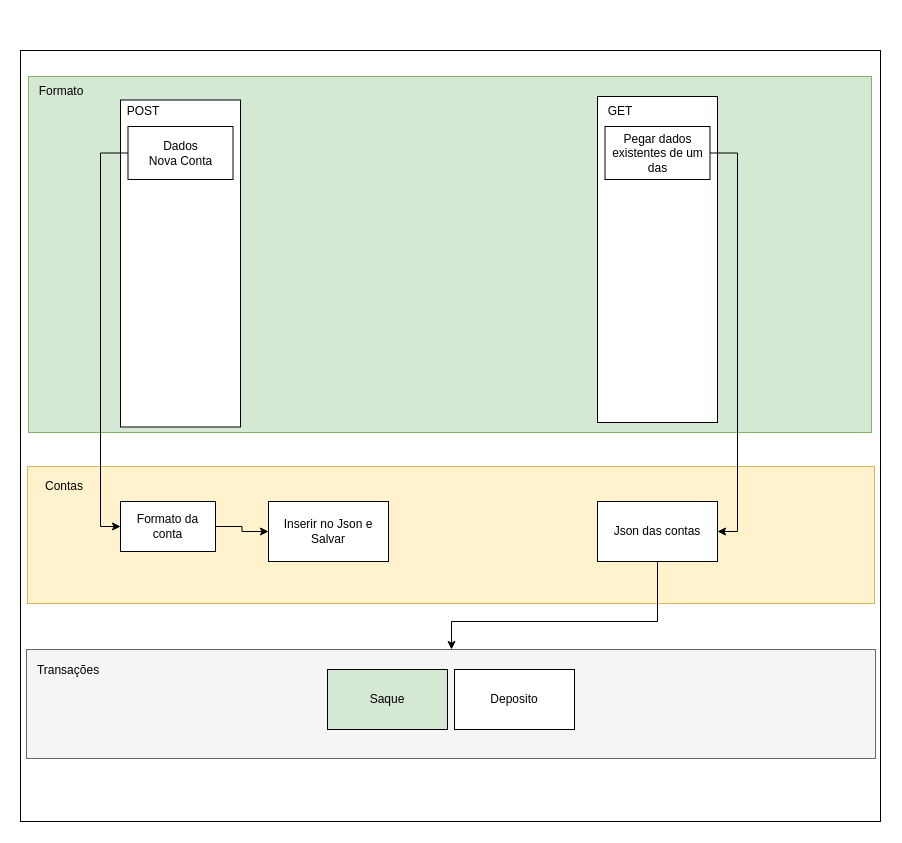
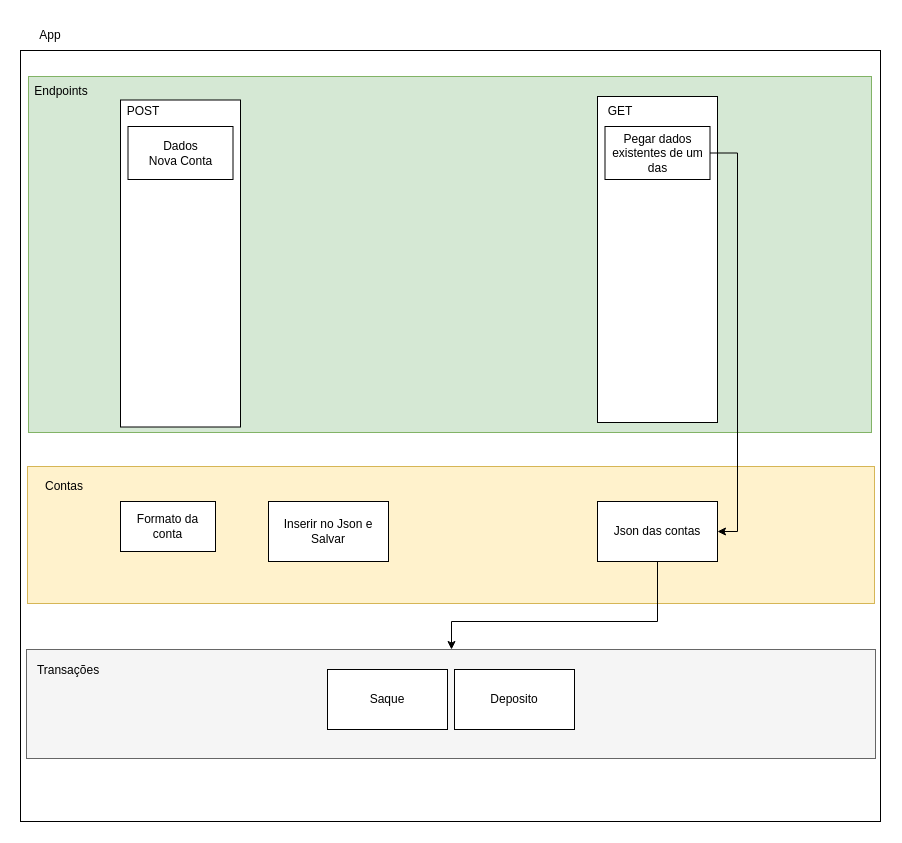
+ <mxCell id="3" value="App" style="text;html=1;strokeColor=none;fillColor=none;align=center;verticalAlign=middle;whiteSpace=wrap;rounded=0;" vertex="1" parent="1"><mxGeometry x="20" y="20" width="60" height="30" as="geometry" /></mxCell>
- <mxCell id="15" value="Formato" style="text;html=1;strokeColor=none;fillColor=none;align=center;verticalAlign=middle;whiteSpace=wrap;rounded=0;" vertex="1" parent="1"><mxGeometry x="31" y="76" width="60" height="30" as="geometry" /></mxCell>
+ <mxCell id="15" value="Endpoints" style="text;html=1;strokeColor=none;fillColor=none;align=center;verticalAlign=middle;whiteSpace=wrap;rounded=0;" vertex="1" parent="1"><mxGeometry x="31" y="76" width="60" height="30" as="geometry" /></mxCell>
- <mxCell id="20" style="edgeStyle=orthogonalEdgeStyle;rounded=0;orthogonalLoop=1;jettySize=auto;html=1;exitX=0;exitY=0.5;exitDx=0;exitDy=0;entryX=0;entryY=0.5;entryDx=0;entryDy=0;" edge="1" parent="1" source="21" target="7"><mxGeometry relative="1" as="geometry" /></mxCell>
- <mxCell id="6" style="edgeStyle=orthogonalEdgeStyle;rounded=0;orthogonalLoop=1;jettySize=auto;html=1;exitX=1;exitY=0.5;exitDx=0;exitDy=0;entryX=0;entryY=0.5;entryDx=0;entryDy=0;" edge="1" parent="1" source="7" target="24"><mxGeometry relative="1" as="geometry" /></mxCell>
- <mxCell id="12" value="Saque" style="rounded=0;whiteSpace=wrap;html=1;fillColor=#d5e8d4;" vertex="1" parent="1"><mxGeometry x="327" y="669" width="120" height="60" as="geometry" /></mxCell>
+ <mxCell id="12" value="Saque" style="rounded=0;whiteSpace=wrap;html=1;" vertex="1" parent="1"><mxGeometry x="327" y="669" width="120" height="60" as="geometry" /></mxCell>
